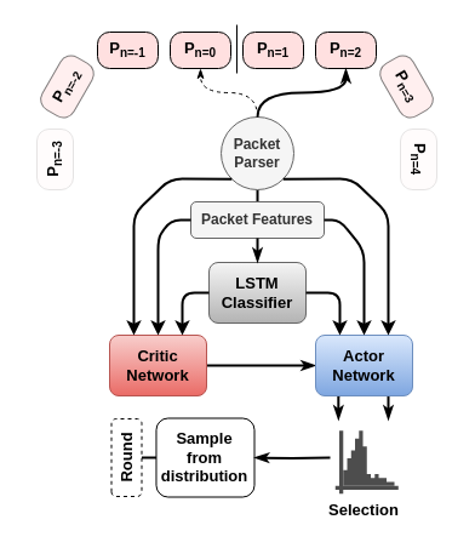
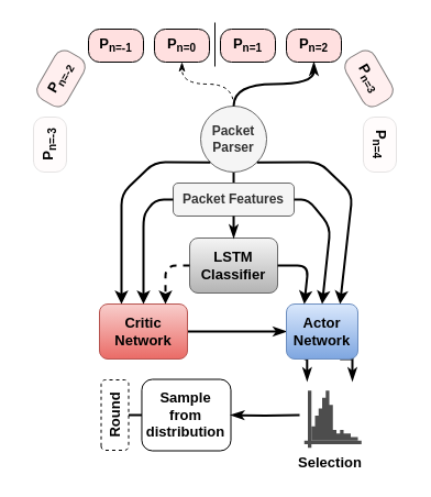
- <mxCell id="22" value="" style="endArrow=classic;html=1;exitX=0;exitY=0.5;exitDx=0;exitDy=0;entryX=0.75;entryY=0;entryDx=0;entryDy=0;strokeWidth=2;" parent="1" source="7" target="3" edge="1"><mxGeometry width="50" height="50" relative="1" as="geometry"><mxPoint x="0" y="536" as="sourcePoint" /><mxPoint x="50" y="486" as="targetPoint" /><Array as="points"><mxPoint x="150" y="241" /></Array></mxGeometry></mxCell>
+ <mxCell id="22" value="" style="endArrow=classic;html=1;exitX=0;exitY=0.5;exitDx=0;exitDy=0;entryX=0.75;entryY=0;entryDx=0;entryDy=0;strokeWidth=2;dashed=1;" parent="1" source="7" target="3" edge="1"><mxGeometry width="50" height="50" relative="1" as="geometry"><mxPoint x="0" y="536" as="sourcePoint" /><mxPoint x="50" y="486" as="targetPoint" /><Array as="points"><mxPoint x="150" y="241" /></Array></mxGeometry></mxCell>
- <mxCell id="6" value="&lt;div&gt;&lt;b&gt;&lt;font style=&quot;font-size: 13px&quot;&gt;Actor&lt;/font&gt;&lt;/b&gt;&lt;/div&gt;&lt;div&gt;&lt;b&gt;&lt;font style=&quot;font-size: 13px&quot;&gt;Network&lt;/font&gt;&lt;/b&gt;&lt;/div&gt;" style="rounded=1;whiteSpace=wrap;html=1;gradientColor=#7ea6e0;fillColor=#dae8fc;strokeColor=#6c8ebf;" parent="1" vertex="1"><mxGeometry x="260" y="276" width="80" height="50" as="geometry" /></mxCell>
+ <mxCell id="6" value="&lt;div&gt;&lt;b&gt;&lt;font style=&quot;font-size: 13px&quot;&gt;Actor&lt;/font&gt;&lt;/b&gt;&lt;/div&gt;&lt;div&gt;&lt;b&gt;&lt;font style=&quot;font-size: 13px&quot;&gt;Network&lt;/font&gt;&lt;/b&gt;&lt;/div&gt;" style="rounded=1;whiteSpace=wrap;html=1;gradientColor=#7ea6e0;fillColor=#dae8fc;strokeColor=#6c8ebf;" parent="1" vertex="1"><mxGeometry x="260" y="276" width="65" height="50" as="geometry" /></mxCell>
